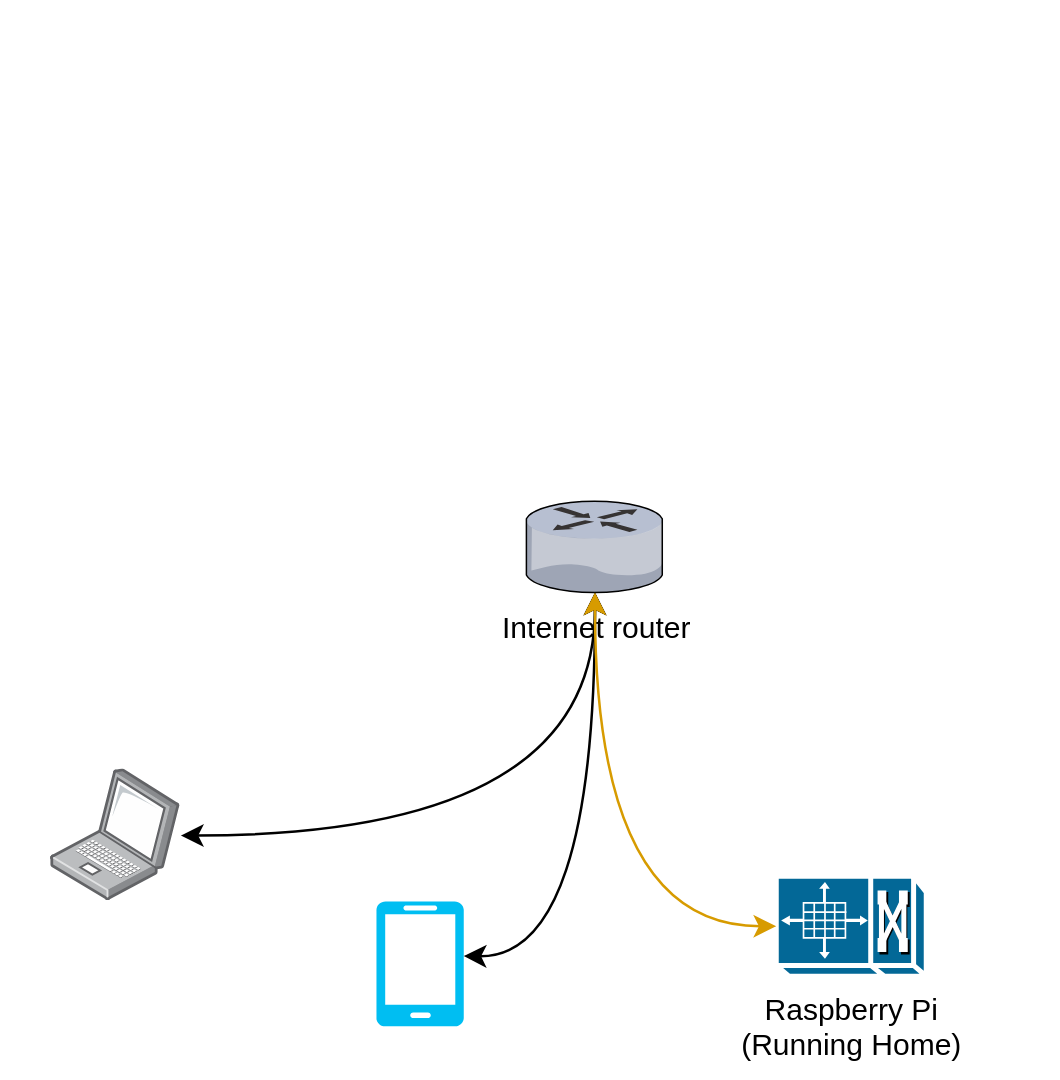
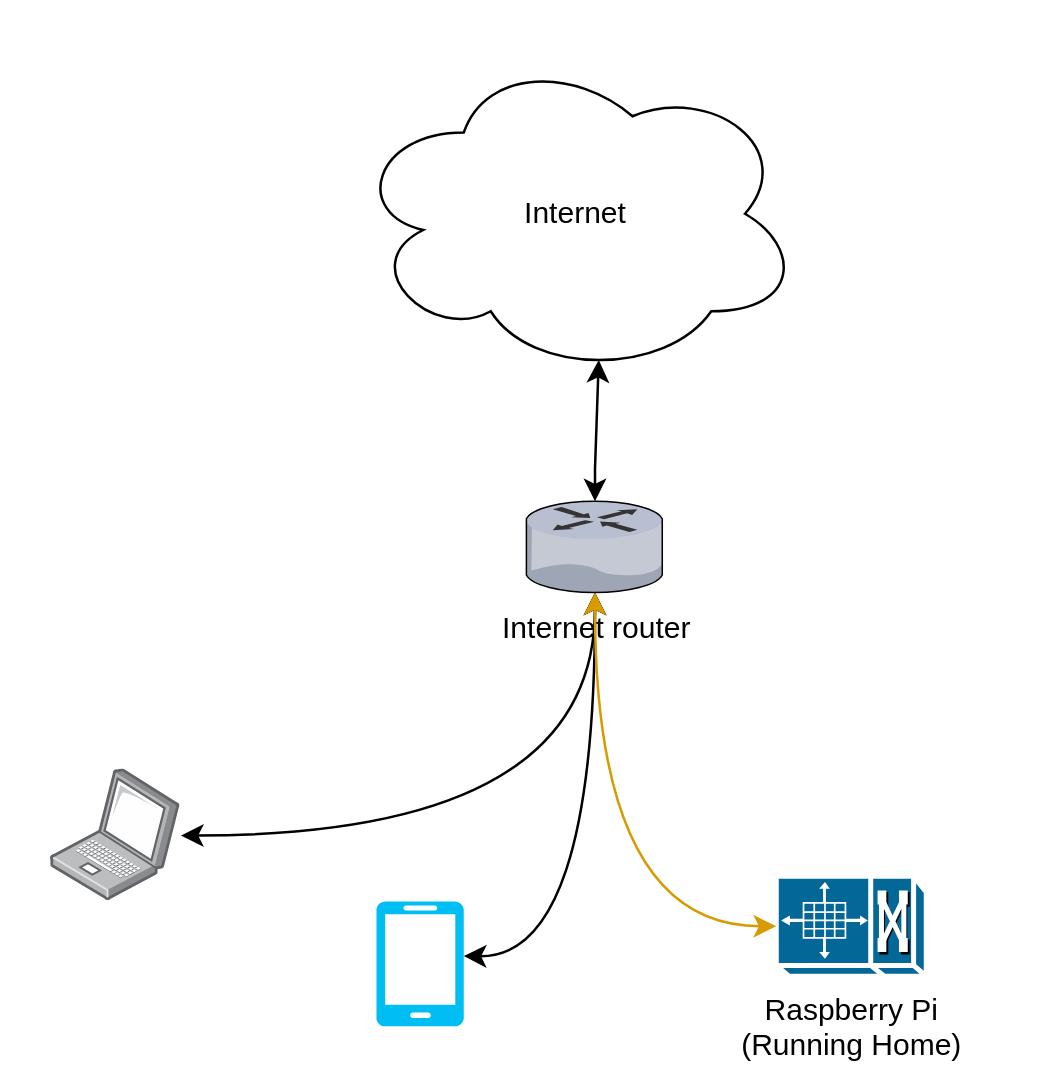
+ <mxCell id="10" value="Internet" style="ellipse;shape=cloud;whiteSpace=wrap;html=1;" vertex="1" parent="1"><mxGeometry x="140" y="20" width="180" height="130" as="geometry" /></mxCell>
+ <mxCell id="11" style="edgeStyle=orthogonalEdgeStyle;rounded=0;orthogonalLoop=1;jettySize=auto;html=1;entryX=0.55;entryY=0.95;entryDx=0;entryDy=0;entryPerimeter=0;endArrow=classic;endFill=1;startArrow=classic;startFill=1;" edge="1" parent="1" target="10" source="2"><mxGeometry relative="1" as="geometry"><mxPoint x="236.5" y="186.5" as="sourcePoint" /><Array as="points"><mxPoint x="238" y="187" /><mxPoint x="238" y="187" /><mxPoint x="238" y="144" /></Array><mxPoint x="238.5" y="120" as="targetPoint" /></mxGeometry></mxCell>
